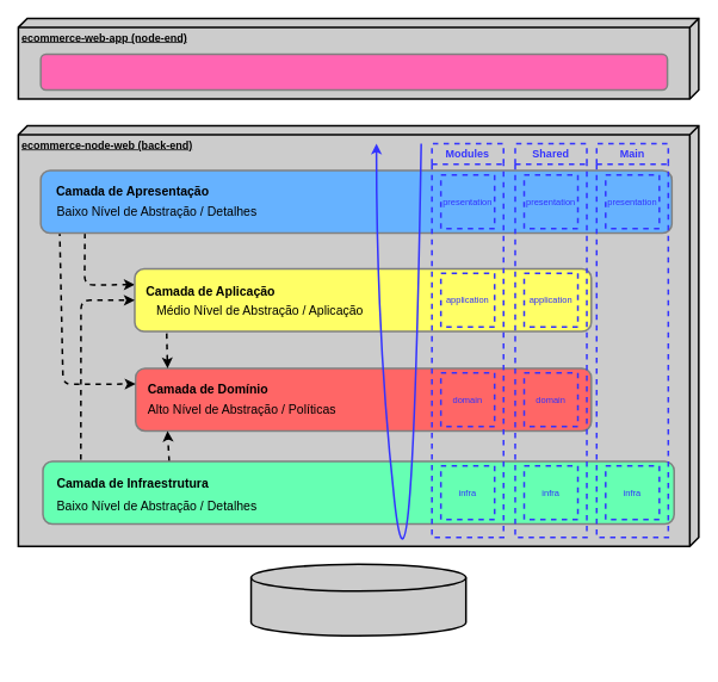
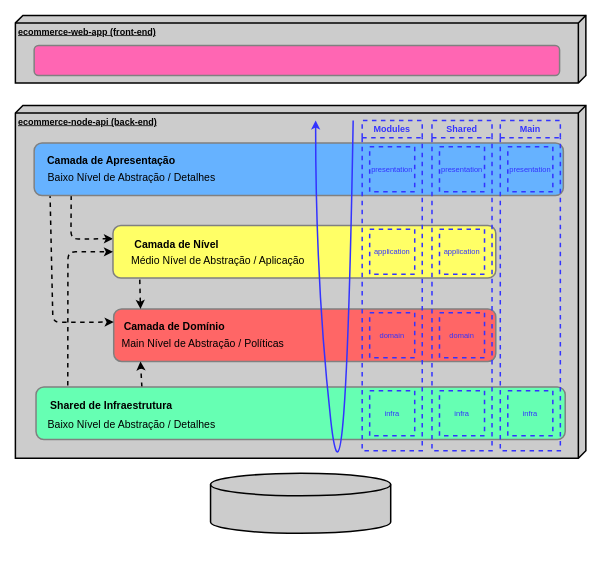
- <mxCell id="3" value="&lt;b&gt;ecommerce-web-app (node-end)&lt;/b&gt;" style="verticalAlign=top;align=left;spacingTop=8;spacingLeft=2;spacingRight=12;shape=cube;size=10;direction=south;fontStyle=4;html=1;strokeWidth=2;fillColor=#CCCCCC;fontColor=#000000;" parent="1" vertex="1"><mxGeometry x="20" y="20" width="760" height="90" as="geometry" /></mxCell>
+ <mxCell id="3" value="&lt;b&gt;ecommerce-web-app (front-end)&lt;/b&gt;" style="verticalAlign=top;align=left;spacingTop=8;spacingLeft=2;spacingRight=12;shape=cube;size=10;direction=south;fontStyle=4;html=1;strokeWidth=2;fillColor=#CCCCCC;fontColor=#000000;" parent="1" vertex="1"><mxGeometry x="20" y="20" width="760" height="90" as="geometry" /></mxCell>
- <mxCell id="2" value="&lt;b&gt;ecommerce-node-web (back-end)&lt;/b&gt;" style="verticalAlign=top;align=left;spacingTop=8;spacingLeft=2;spacingRight=12;shape=cube;size=10;direction=south;fontStyle=4;html=1;strokeWidth=2;fillColor=#CCCCCC;fontColor=#000000;" parent="1" vertex="1"><mxGeometry x="20" y="140" width="760" height="470" as="geometry" /></mxCell>
+ <mxCell id="2" value="&lt;b&gt;ecommerce-node-api (back-end)&lt;/b&gt;" style="verticalAlign=top;align=left;spacingTop=8;spacingLeft=2;spacingRight=12;shape=cube;size=10;direction=south;fontStyle=4;html=1;strokeWidth=2;fillColor=#CCCCCC;fontColor=#000000;" parent="1" vertex="1"><mxGeometry x="20" y="140" width="760" height="470" as="geometry" /></mxCell>
- <mxCell id="15" value="Camada de Aplicação" style="text;html=1;strokeColor=none;fillColor=none;align=center;verticalAlign=middle;whiteSpace=wrap;rounded=0;strokeWidth=2;fontSize=14;fontColor=#000000;fontStyle=1" parent="1" vertex="1"><mxGeometry x="160" y="311" width="150" height="30" as="geometry" /></mxCell>
+ <mxCell id="15" value="Camada de Nível" style="text;html=1;strokeColor=none;fillColor=none;align=center;verticalAlign=middle;whiteSpace=wrap;rounded=0;strokeWidth=2;fontSize=14;fontColor=#000000;fontStyle=1" parent="1" vertex="1"><mxGeometry x="160" y="311" width="150" height="30" as="geometry" /></mxCell>
- <mxCell id="20" value="Alto Nível de Abstração / Políticas" style="text;html=1;strokeColor=none;fillColor=none;align=center;verticalAlign=middle;whiteSpace=wrap;rounded=0;strokeWidth=2;fontSize=14;fontColor=#000000;" parent="1" vertex="1"><mxGeometry x="160" y="442" width="220" height="30" as="geometry" /></mxCell>
+ <mxCell id="20" value="Main Nível de Abstração / Políticas" style="text;html=1;strokeColor=none;fillColor=none;align=center;verticalAlign=middle;whiteSpace=wrap;rounded=0;strokeWidth=2;fontSize=14;fontColor=#000000;" parent="1" vertex="1"><mxGeometry x="160" y="442" width="220" height="30" as="geometry" /></mxCell>
- <mxCell id="19" value="Camada de Infraestrutura" style="text;html=1;strokeColor=none;fillColor=none;align=center;verticalAlign=middle;whiteSpace=wrap;rounded=0;strokeWidth=2;fontSize=14;fontColor=#000000;fontStyle=1" parent="1" vertex="1"><mxGeometry x="58" y="525" width="180" height="30" as="geometry" /></mxCell>
+ <mxCell id="19" value="Shared de Infraestrutura" style="text;html=1;strokeColor=none;fillColor=none;align=center;verticalAlign=middle;whiteSpace=wrap;rounded=0;strokeWidth=2;fontSize=14;fontColor=#000000;fontStyle=1" parent="1" vertex="1"><mxGeometry x="58" y="525" width="180" height="30" as="geometry" /></mxCell>
